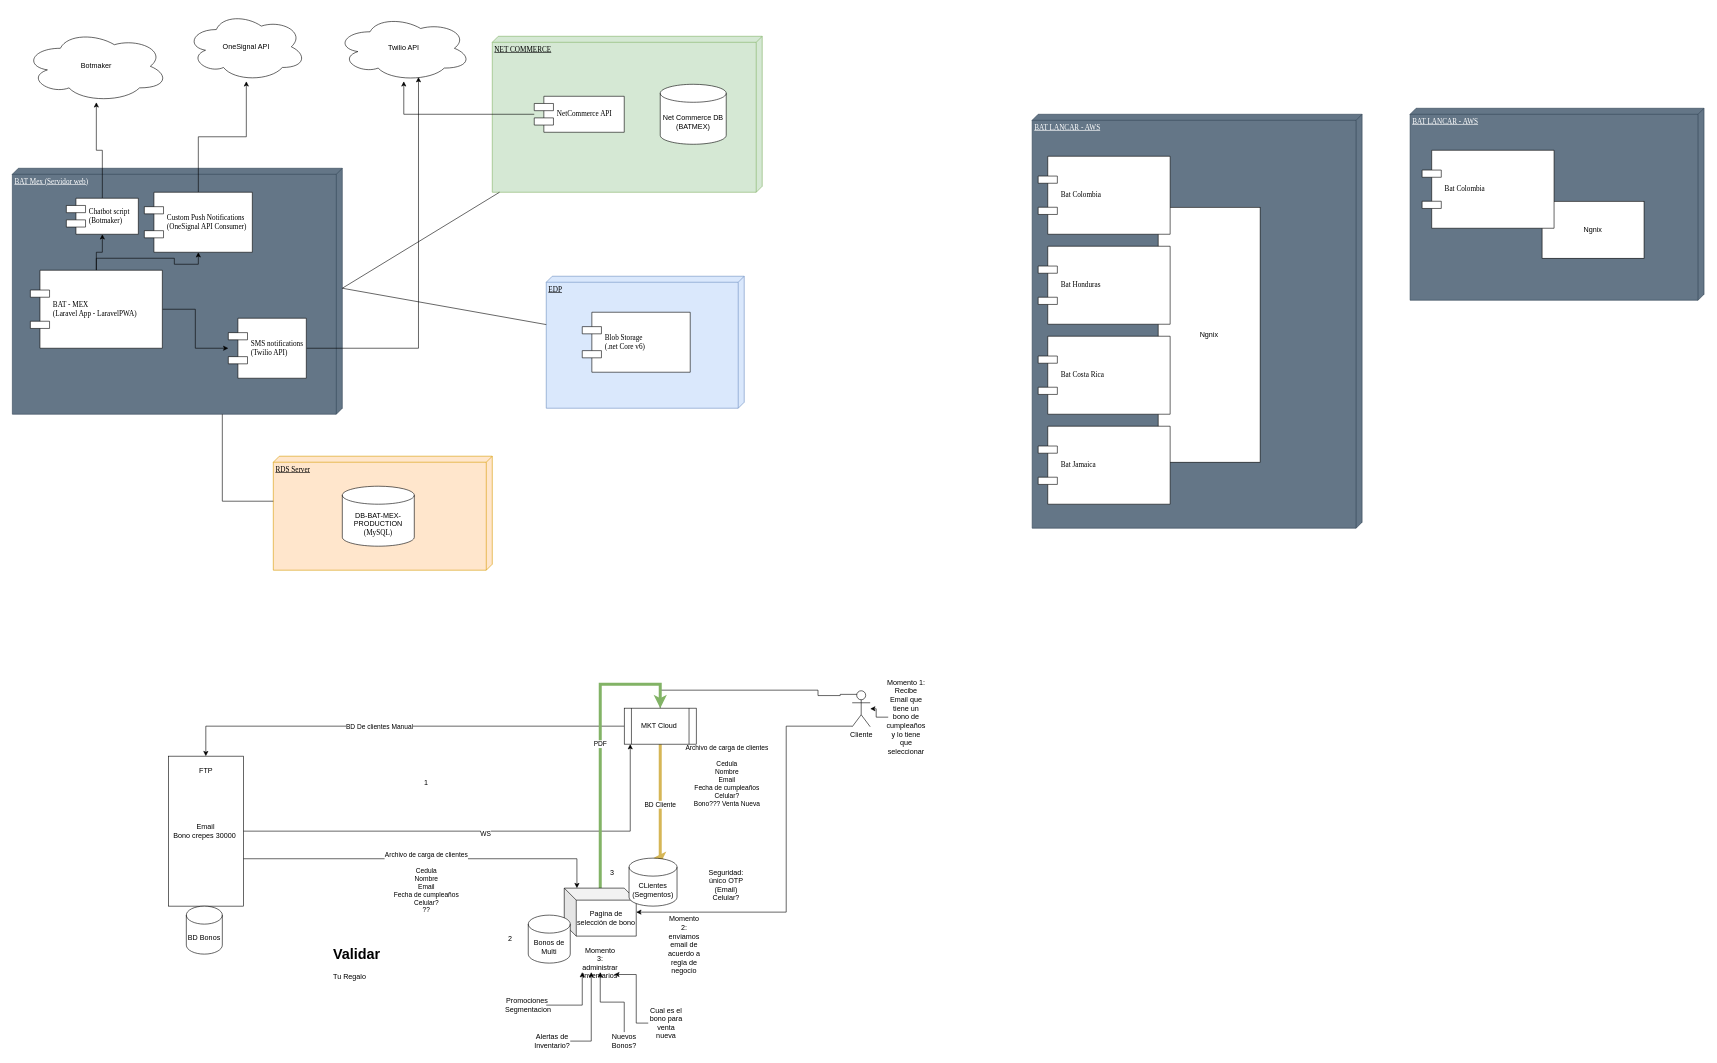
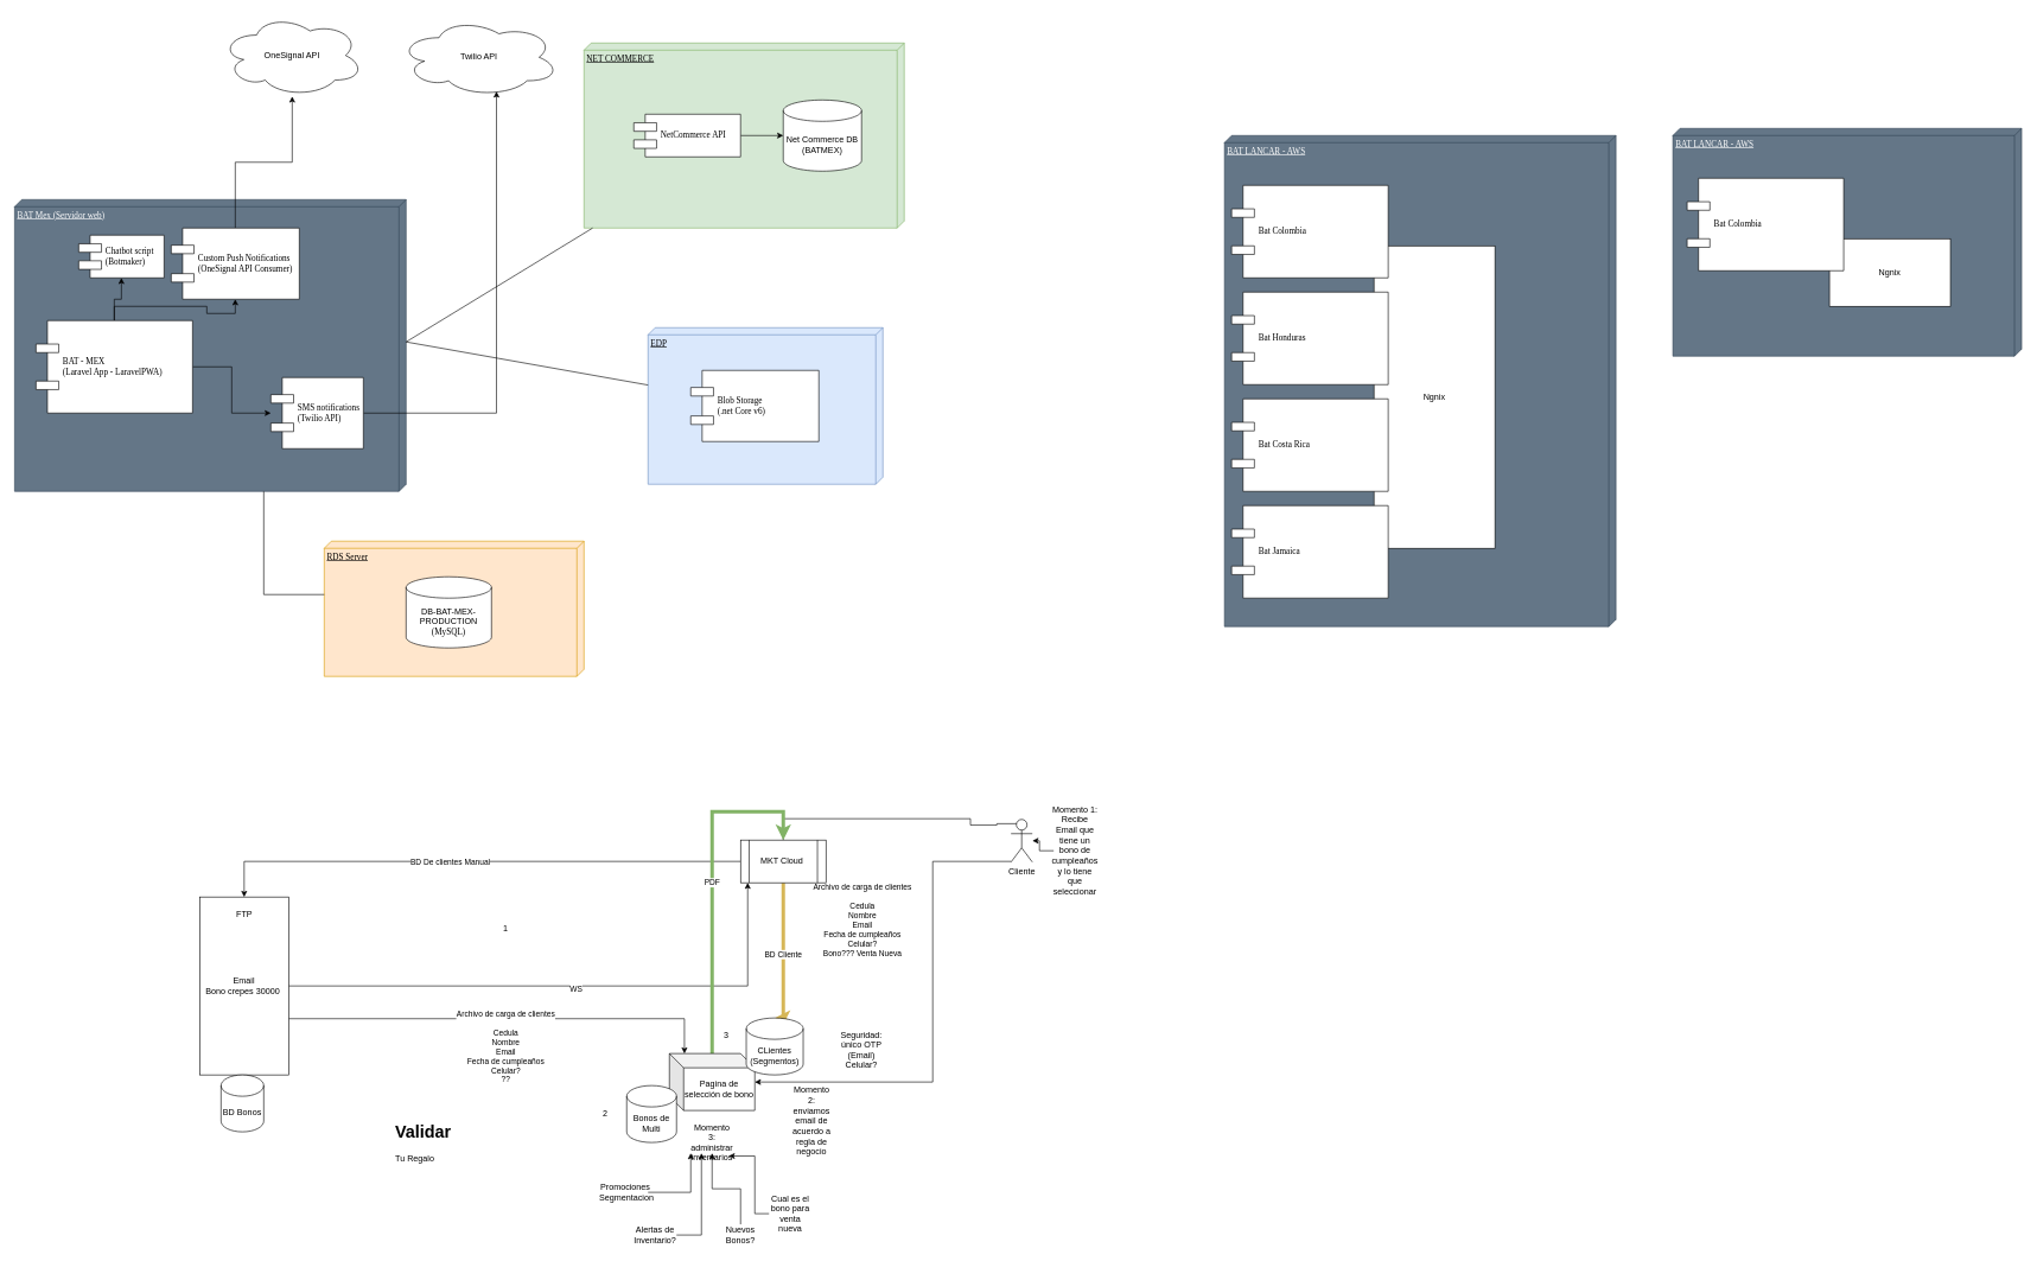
- <mxCell id="18" value="Botmaker" style="ellipse;shape=cloud;whiteSpace=wrap;html=1;" parent="1" vertex="1"><mxGeometry x="40" y="50" width="240" height="120" as="geometry" /></mxCell>
- <mxCell id="23" style="edgeStyle=orthogonalEdgeStyle;rounded=0;orthogonalLoop=1;jettySize=auto;html=1;" parent="1" source="24" target="17" edge="1"><mxGeometry relative="1" as="geometry" /></mxCell>
+ <mxCell id="23" style="edgeStyle=orthogonalEdgeStyle;rounded=0;orthogonalLoop=1;jettySize=auto;html=1;" parent="1" source="24" target="25" edge="1"><mxGeometry relative="1" as="geometry" /></mxCell>
- <mxCell id="11" style="edgeStyle=orthogonalEdgeStyle;rounded=0;orthogonalLoop=1;jettySize=auto;html=1;" parent="1" source="15" target="18" edge="1"><mxGeometry relative="1" as="geometry" /></mxCell>
